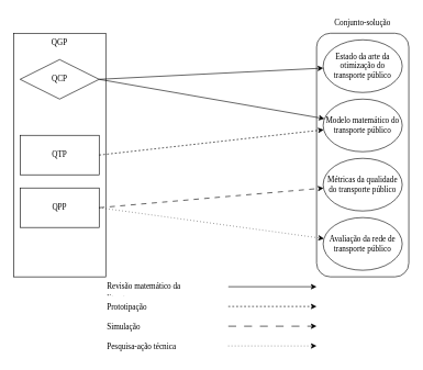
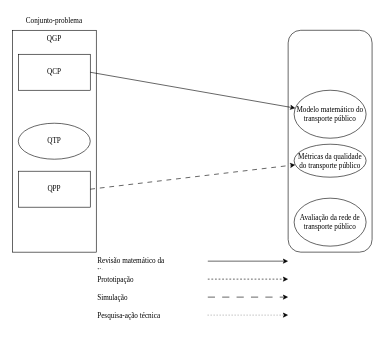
+ <mxCell id="9" value="&lt;font face=&quot;Times New Roman&quot;&gt;Conjunto-problema&lt;/font&gt;" style="text;html=1;align=center;verticalAlign=middle;whiteSpace=wrap;rounded=0;" vertex="1" parent="1"><mxGeometry x="20" y="20" width="140" height="30" as="geometry" /></mxCell>
- <mxCell id="8" value="&lt;font face=&quot;Times New Roman&quot;&gt;Conjunto-solução&lt;/font&gt;" style="text;html=1;align=center;verticalAlign=middle;whiteSpace=wrap;rounded=0;" vertex="1" parent="1"><mxGeometry x="480" y="20" width="140" height="30" as="geometry" /></mxCell>
- <mxCell id="3" value="&lt;font face=&quot;Times New Roman&quot;&gt;Estado da arte da otimização do transporte público&lt;/font&gt;" style="ellipse;whiteSpace=wrap;html=1;fillColor=none;" vertex="1" parent="1"><mxGeometry x="490" y="60" width="120" height="80" as="geometry" /></mxCell>
- <mxCell id="10" style="rounded=0;orthogonalLoop=1;jettySize=auto;html=1;exitX=1;exitY=0.5;exitDx=0;exitDy=0;" edge="1" parent="1" source="12" target="3"><mxGeometry relative="1" as="geometry" /></mxCell>
- <mxCell id="12" value="&lt;font face=&quot;Times New Roman&quot;&gt;QCP&lt;/font&gt;" style="rhombus;whiteSpace=wrap;html=1;fillColor=none;" vertex="1" parent="1"><mxGeometry x="30" y="90" width="120" height="60" as="geometry" /></mxCell>
+ <mxCell id="12" value="&lt;font face=&quot;Times New Roman&quot;&gt;QCP&lt;/font&gt;" style="rounded=0;whiteSpace=wrap;html=1;fillColor=none;" vertex="1" parent="1"><mxGeometry x="30" y="90" width="120" height="60" as="geometry" /></mxCell>
- <mxCell id="13" style="rounded=0;orthogonalLoop=1;jettySize=auto;html=1;exitX=1;exitY=0.5;exitDx=0;exitDy=0;dashed=1;" edge="1" parent="1" source="14" target="4"><mxGeometry relative="1" as="geometry" /></mxCell>
- <mxCell id="14" value="&lt;font face=&quot;Times New Roman&quot;&gt;QTP&lt;/font&gt;" style="rounded=0;whiteSpace=wrap;html=1;fillColor=none;" vertex="1" parent="1"><mxGeometry x="30" y="205" width="120" height="60" as="geometry" /></mxCell>
+ <mxCell id="14" value="&lt;font face=&quot;Times New Roman&quot;&gt;QTP&lt;/font&gt;" style="ellipse;whiteSpace=wrap;html=1;fillColor=none;" vertex="1" parent="1"><mxGeometry x="30" y="205" width="120" height="60" as="geometry" /></mxCell>
- <mxCell id="5" value="&lt;font face=&quot;Times New Roman&quot;&gt;Métricas da qualidade do transporte público&lt;/font&gt;" style="ellipse;whiteSpace=wrap;html=1;fillColor=none;" vertex="1" parent="1"><mxGeometry x="490" y="240" width="120" height="80" as="geometry" /></mxCell>
+ <mxCell id="5" value="&lt;font face=&quot;Times New Roman&quot;&gt;Métricas da qualidade do transporte público&lt;/font&gt;" style="ellipse;whiteSpace=wrap;html=1;fillColor=none;" vertex="1" parent="1"><mxGeometry x="490" y="240" width="120" height="55" as="geometry" /></mxCell>
- <mxCell id="16" style="rounded=0;orthogonalLoop=1;jettySize=auto;html=1;exitX=1;exitY=0.5;exitDx=0;exitDy=0;dashed=1;dashPattern=1 4;" edge="1" parent="1" source="17" target="6"><mxGeometry relative="1" as="geometry" /></mxCell>
